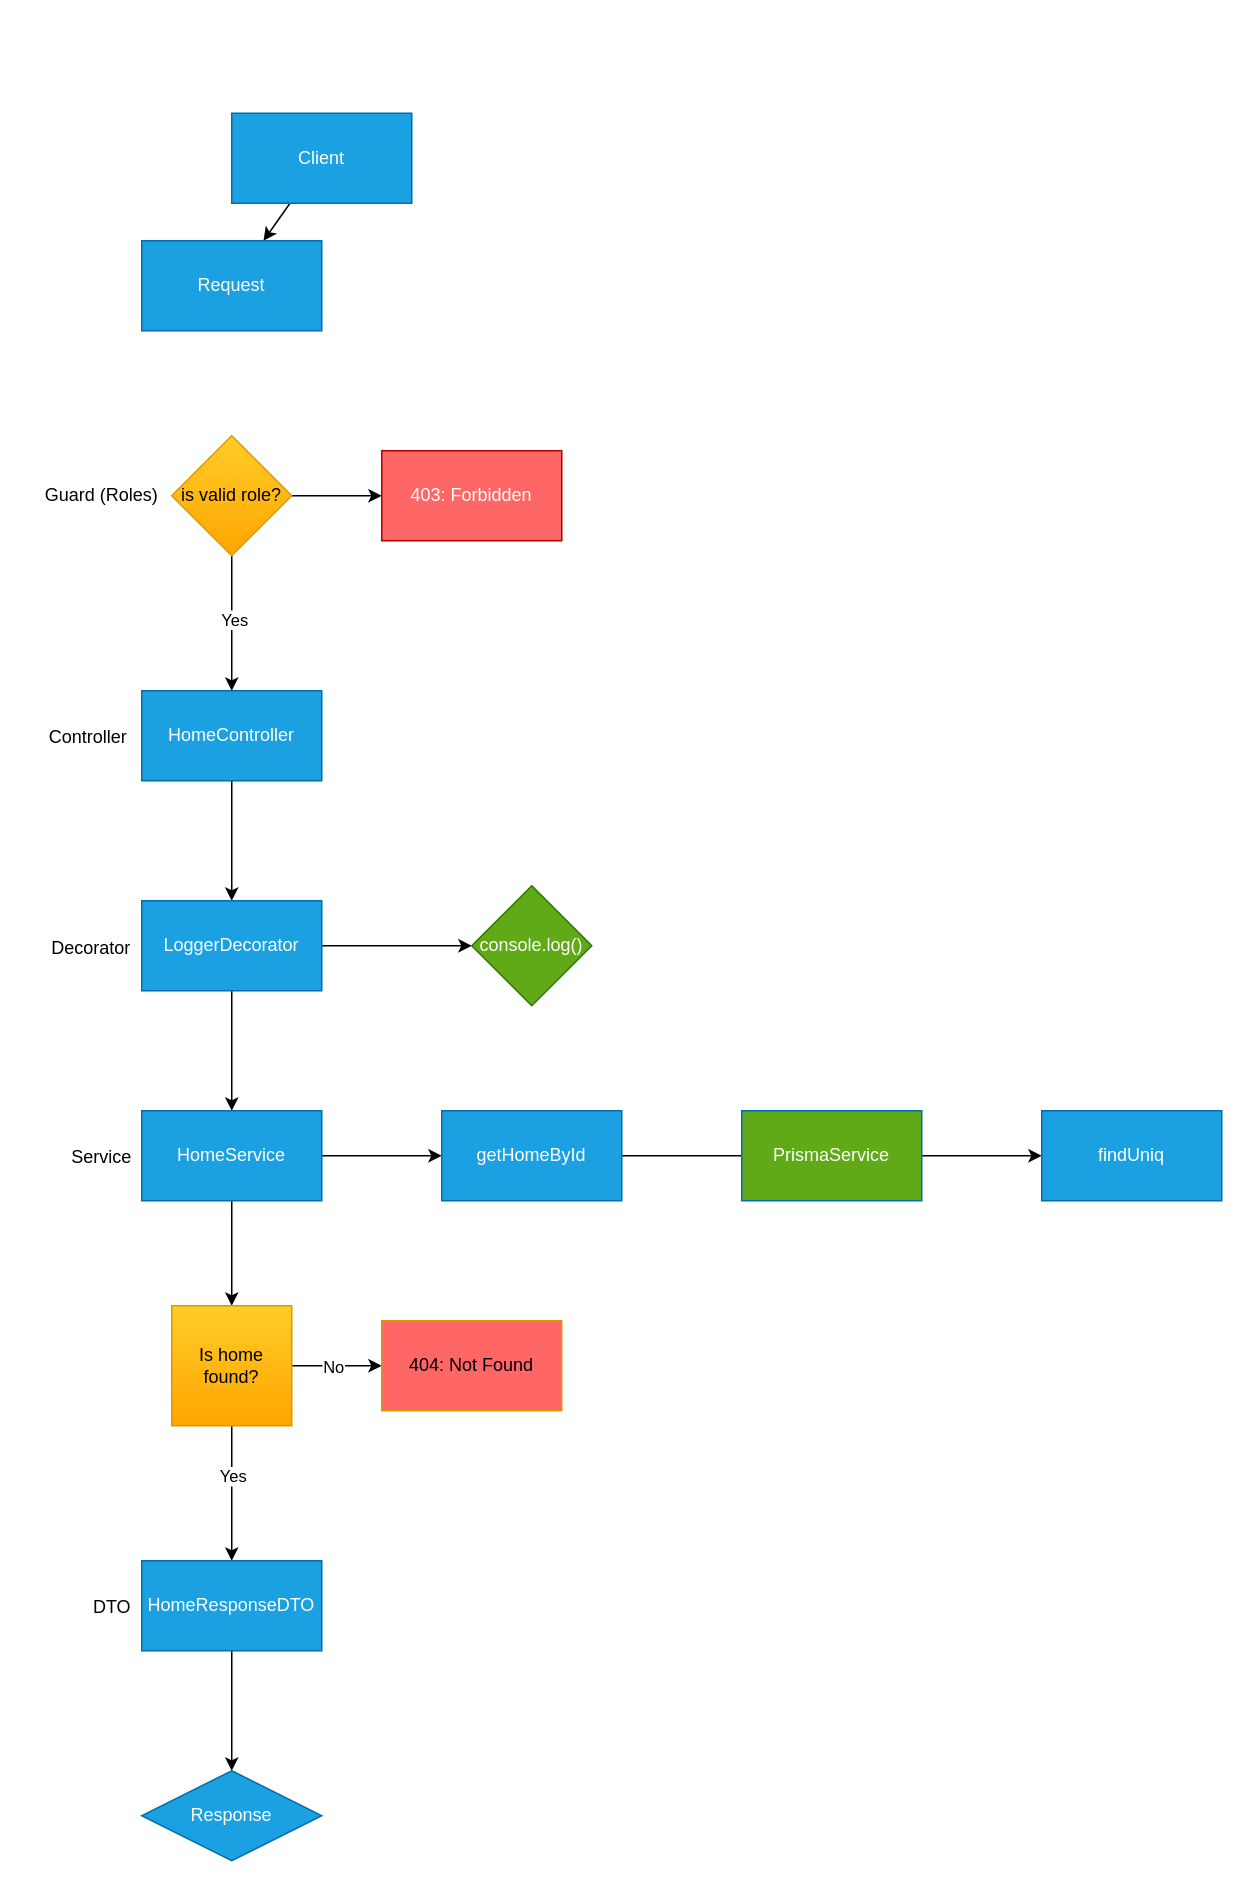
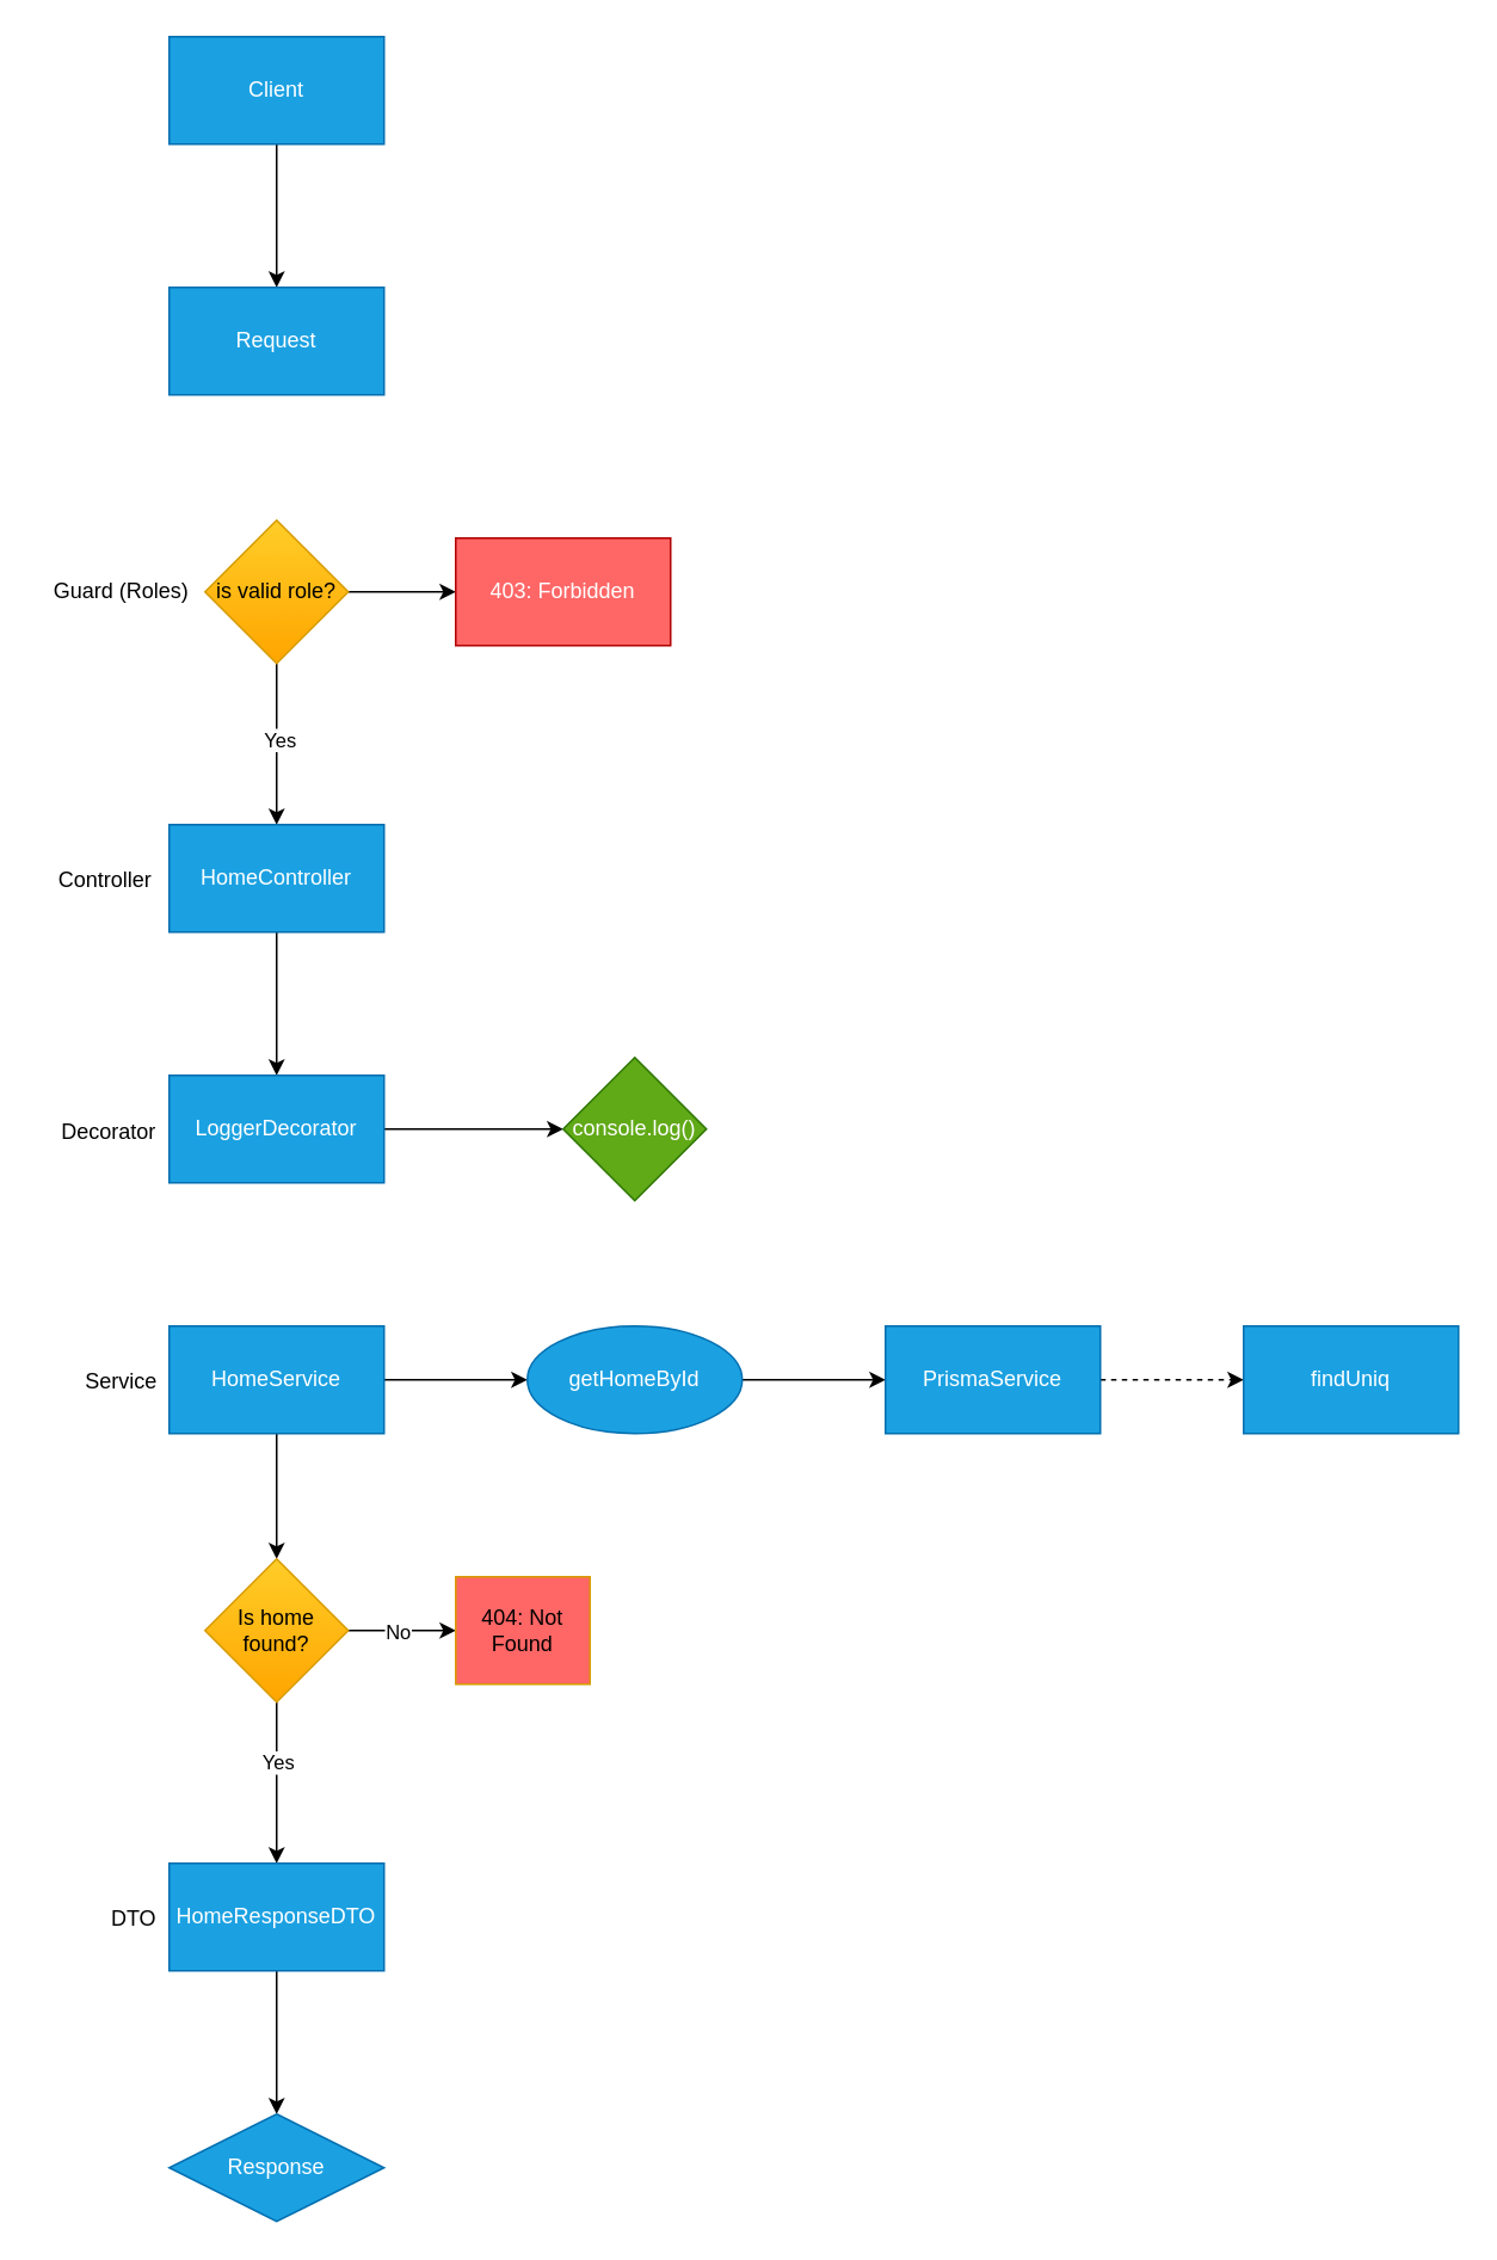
- <mxCell id="3" value="Client" style="whiteSpace=wrap;html=1;fillColor=#1ba1e2;fontColor=#ffffff;strokeColor=#006EAF;" parent="1" vertex="1"><mxGeometry x="154" y="75" width="120" height="60" as="geometry" /></mxCell>
+ <mxCell id="3" value="Client" style="whiteSpace=wrap;html=1;fillColor=#1ba1e2;fontColor=#ffffff;strokeColor=#006EAF;" parent="1" vertex="1"><mxGeometry x="94" y="20" width="120" height="60" as="geometry" /></mxCell>
- <mxCell id="14" value="" style="edgeStyle=none;html=1;" parent="1" source="16" target="19" edge="1"><mxGeometry relative="1" as="geometry" /></mxCell>
- <mxCell id="24" value="getHomeById" style="whiteSpace=wrap;html=1;fillColor=#1ba1e2;strokeColor=#006EAF;fontColor=#ffffff;" parent="1" vertex="1"><mxGeometry x="294" y="740" width="120" height="60" as="geometry" /></mxCell>
+ <mxCell id="24" value="getHomeById" style="ellipse;whiteSpace=wrap;html=1;fillColor=#1ba1e2;strokeColor=#006EAF;fontColor=#ffffff;" parent="1" vertex="1"><mxGeometry x="294" y="740" width="120" height="60" as="geometry" /></mxCell>
- <mxCell id="23" value="" style="edgeStyle=none;html=1;endArrow=none;" parent="1" source="24" target="26" edge="1"><mxGeometry relative="1" as="geometry" /></mxCell>
+ <mxCell id="23" value="" style="edgeStyle=none;html=1;" parent="1" source="24" target="26" edge="1"><mxGeometry relative="1" as="geometry" /></mxCell>
- <mxCell id="26" value="PrismaService" style="whiteSpace=wrap;html=1;fillColor=#60a917;strokeColor=#006EAF;fontColor=#ffffff;" parent="1" vertex="1"><mxGeometry x="494" y="740" width="120" height="60" as="geometry" /></mxCell>
+ <mxCell id="26" value="PrismaService" style="whiteSpace=wrap;html=1;fillColor=#1ba1e2;strokeColor=#006EAF;fontColor=#ffffff;" parent="1" vertex="1"><mxGeometry x="494" y="740" width="120" height="60" as="geometry" /></mxCell>
- <mxCell id="25" value="" style="edgeStyle=none;html=1;" parent="1" source="26" target="27" edge="1"><mxGeometry relative="1" as="geometry" /></mxCell>
+ <mxCell id="25" value="" style="edgeStyle=none;html=1;dashed=1;" parent="1" source="26" target="27" edge="1"><mxGeometry relative="1" as="geometry" /></mxCell>
- <mxCell id="32" value="Is home found?" style="whiteSpace=wrap;html=1;fillColor=#ffcd28;strokeColor=#d79b00;gradientColor=#ffa500;rounded=0;" parent="1" vertex="1"><mxGeometry x="114" y="870" width="80" height="80" as="geometry" /></mxCell>
+ <mxCell id="32" value="Is home found?" style="rhombus;whiteSpace=wrap;html=1;fillColor=#ffcd28;strokeColor=#d79b00;gradientColor=#ffa500;" parent="1" vertex="1"><mxGeometry x="114" y="870" width="80" height="80" as="geometry" /></mxCell>
- <mxCell id="33" value="404: Not Found" style="whiteSpace=wrap;html=1;fillColor=#ff6666;strokeColor=#d79b00;gradientColor=none;" parent="1" vertex="1"><mxGeometry x="254" y="880" width="120" height="60" as="geometry" /></mxCell>
+ <mxCell id="33" value="404: Not Found" style="whiteSpace=wrap;html=1;fillColor=#ff6666;strokeColor=#d79b00;gradientColor=none;" parent="1" vertex="1"><mxGeometry x="254" y="880" width="75" height="60" as="geometry" /></mxCell>
